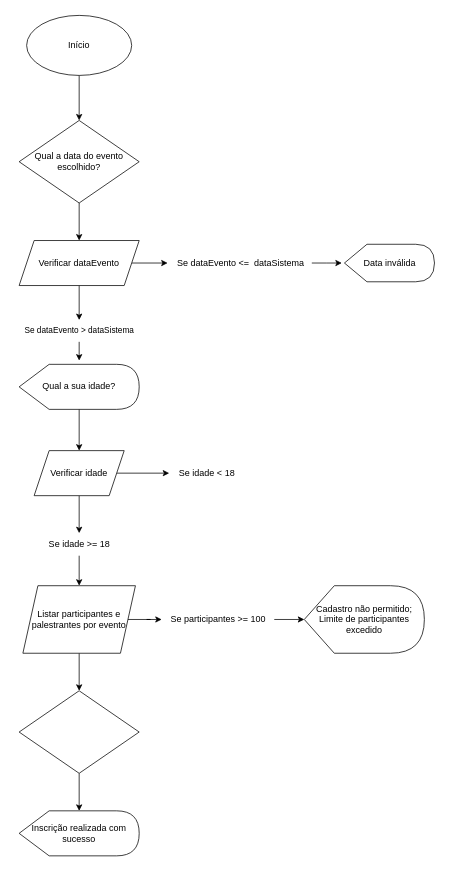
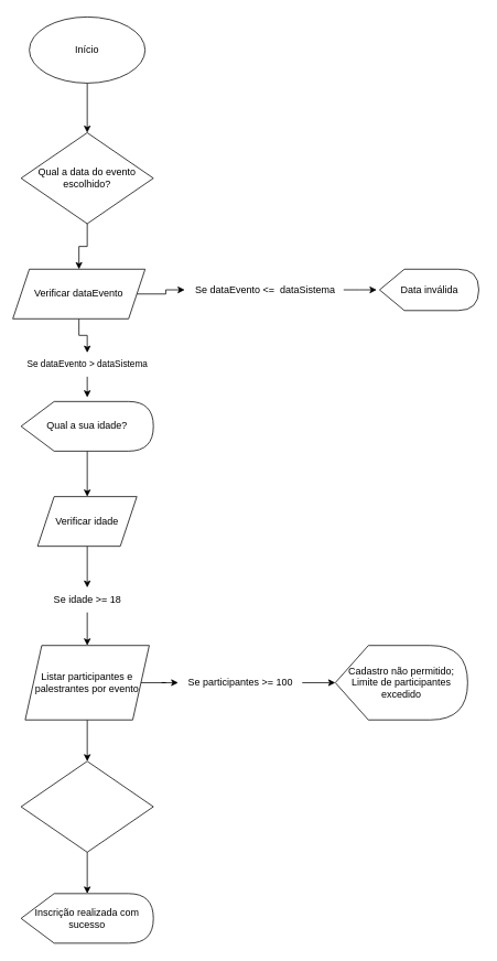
- <mxCell id="11" value="Verificar dataEvento" style="shape=parallelogram;perimeter=parallelogramPerimeter;whiteSpace=wrap;html=1;fixedSize=1;align=center;labelPosition=center;verticalLabelPosition=middle;verticalAlign=middle;" parent="1" vertex="1"><mxGeometry x="25" y="320" width="160" height="60" as="geometry" /></mxCell>
+ <mxCell id="11" value="Verificar dataEvento" style="shape=parallelogram;perimeter=parallelogramPerimeter;whiteSpace=wrap;html=1;fixedSize=1;align=center;labelPosition=center;verticalLabelPosition=middle;verticalAlign=middle;" parent="1" vertex="1"><mxGeometry x="15" y="325" width="160" height="60" as="geometry" /></mxCell>
- <mxCell id="17" style="edgeStyle=orthogonalEdgeStyle;rounded=0;orthogonalLoop=1;jettySize=auto;html=1;align=center;labelPosition=center;verticalLabelPosition=middle;verticalAlign=middle;" parent="1" source="19" target="20" edge="1"><mxGeometry relative="1" as="geometry" /></mxCell>
- <mxCell id="20" value="Se idade &amp;lt; 18" style="text;html=1;align=center;verticalAlign=middle;resizable=0;points=[];autosize=1;strokeColor=none;fillColor=none;labelPosition=center;verticalLabelPosition=middle;" parent="1" vertex="1"><mxGeometry x="225" y="615" width="100" height="30" as="geometry" /></mxCell>
